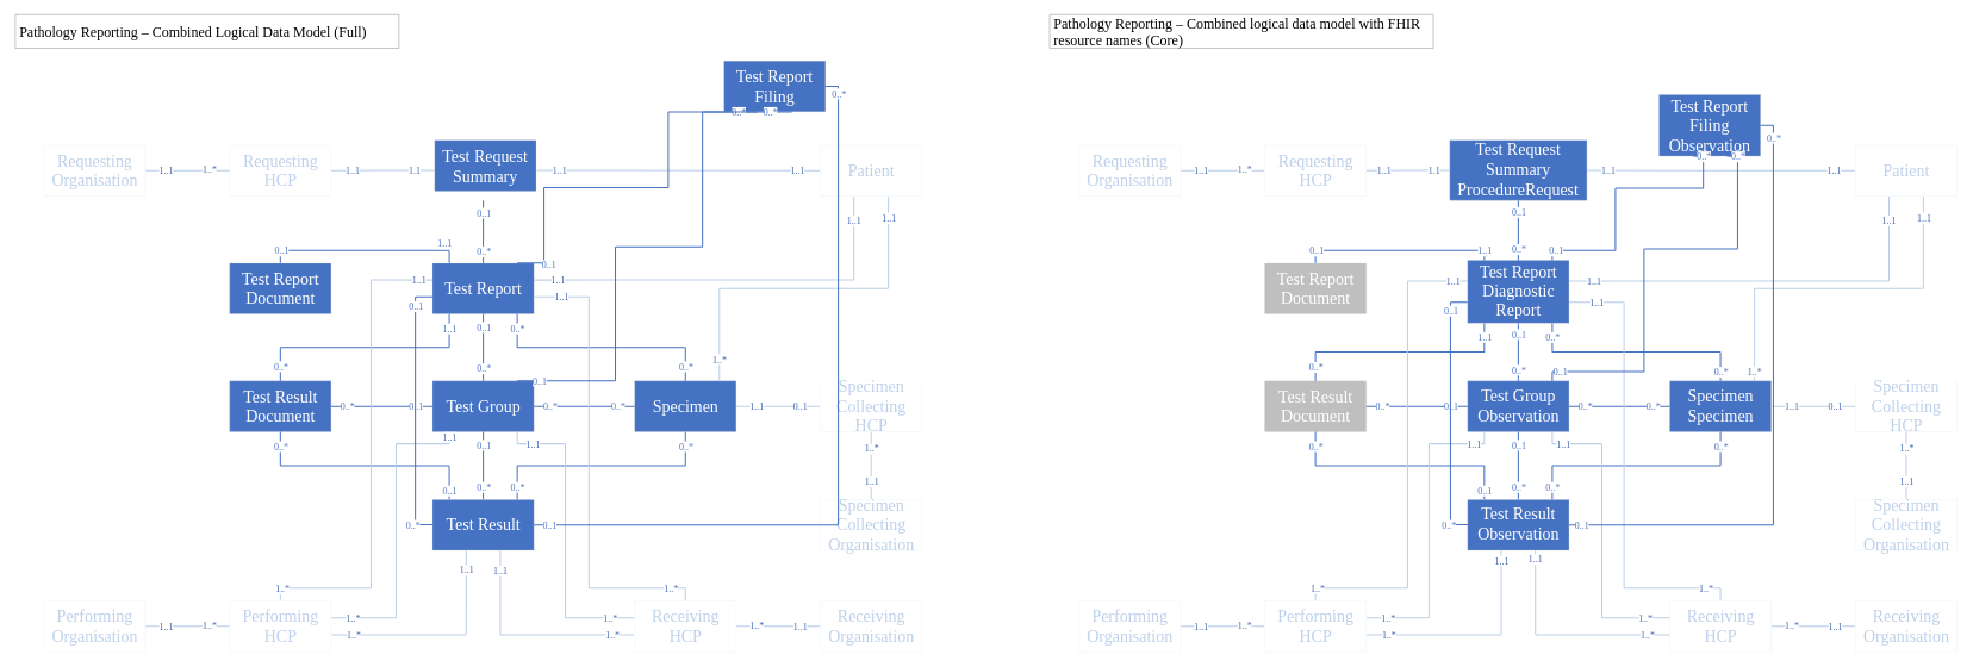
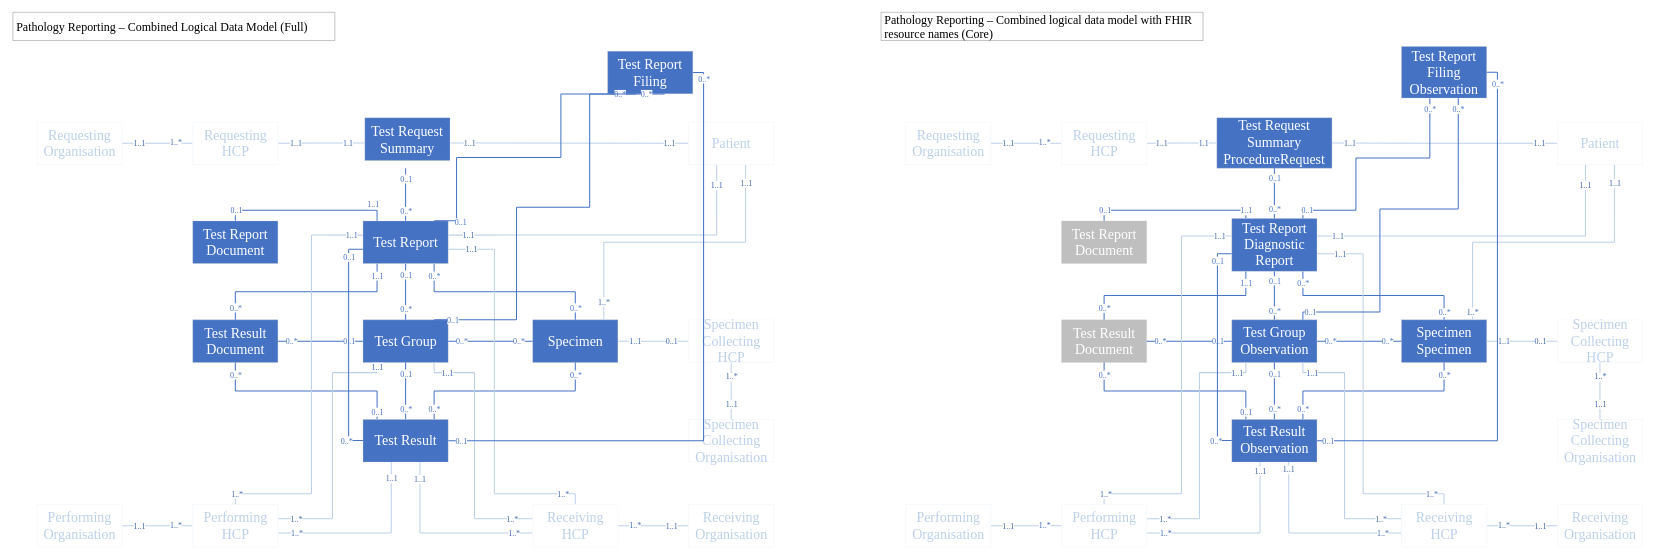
- <mxCell id="267" value="Test Report Filing Observation" style="html=1;overflow=block;blockSpacing=1;whiteSpace=wrap;fontSize=23.3;fontFamily=Tahoma;fontColor=#feffff;align=center;spacing=3.3;strokeColor=#c8c8c8;fillOpacity=100;rounded=1;absoluteArcSize=1;arcSize=0.4;fillColor=#4672C4;strokeWidth=0.4;lucidId=bYvoYmMHdHzl;" vertex="1" parent="1"><mxGeometry x="2321" y="132" width="142" height="86" as="geometry" /></mxCell>
+ <mxCell id="267" value="Test Report Filing Observation" style="html=1;overflow=block;blockSpacing=1;whiteSpace=wrap;fontSize=23.3;fontFamily=Tahoma;fontColor=#feffff;align=center;spacing=3.3;strokeColor=#c8c8c8;fillOpacity=100;rounded=1;absoluteArcSize=1;arcSize=0.4;fillColor=#4672C4;strokeWidth=0.4;lucidId=bYvoYmMHdHzl;" vertex="1" parent="1"><mxGeometry x="2336" y="77" width="142" height="86" as="geometry" /></mxCell>
